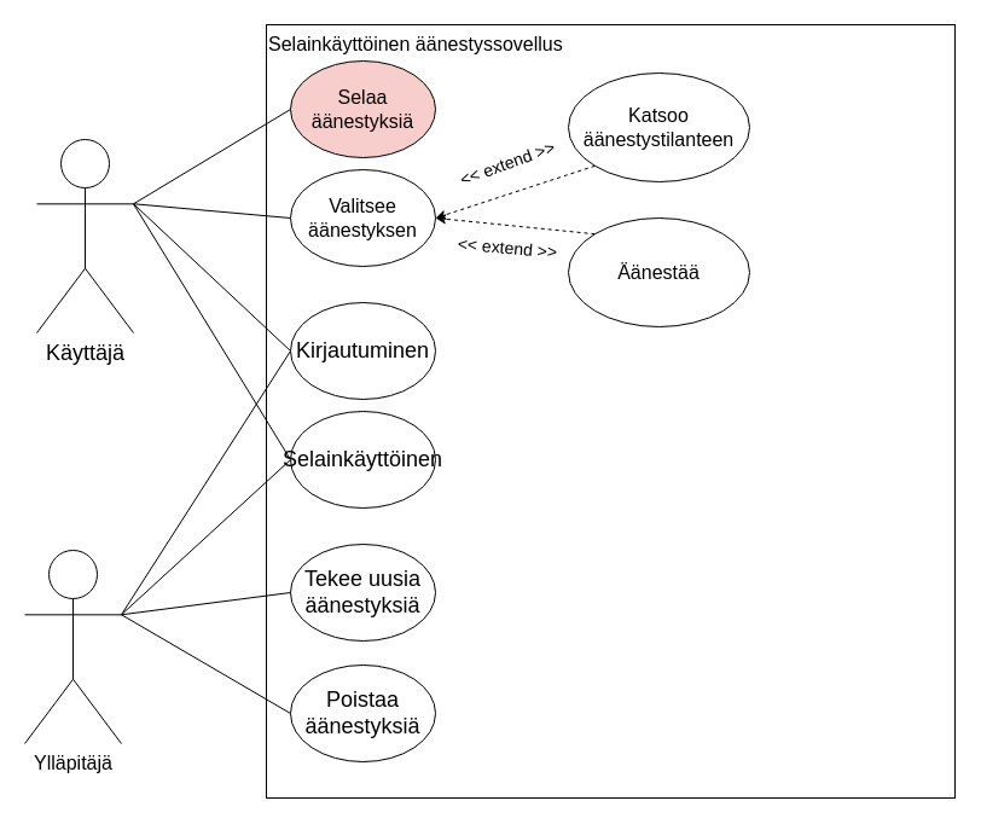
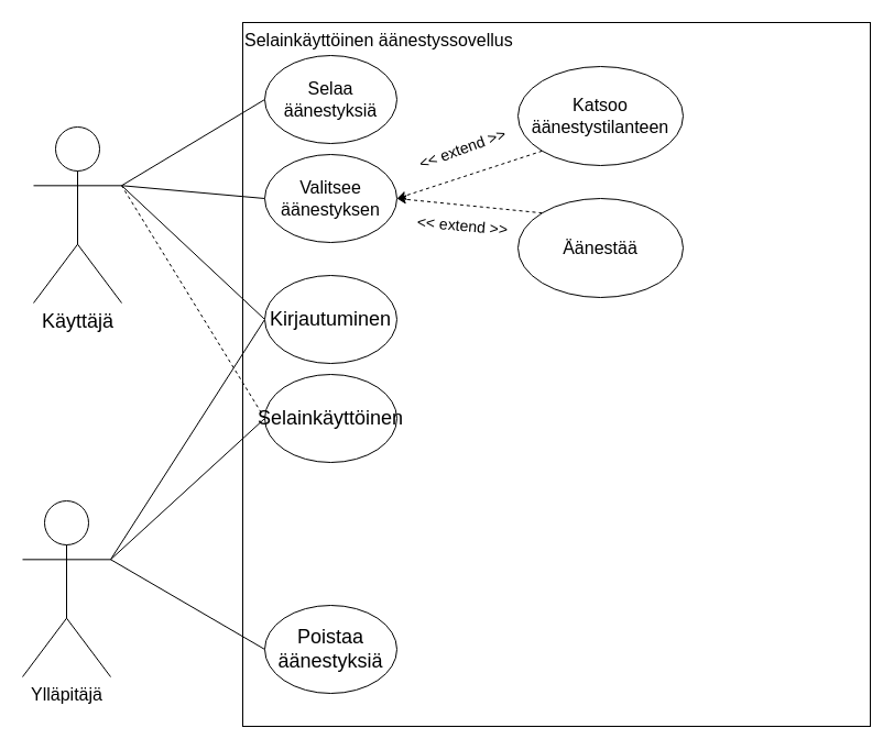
- <mxCell id="8" value="&lt;font size=&quot;3&quot;&gt;Selaa äänestyksiä&lt;/font&gt;" style="ellipse;whiteSpace=wrap;html=1;fillColor=#f8cecc;" parent="1" vertex="1"><mxGeometry x="240" y="50" width="120" height="80" as="geometry" /></mxCell>
+ <mxCell id="8" value="&lt;font size=&quot;3&quot;&gt;Selaa äänestyksiä&lt;/font&gt;" style="ellipse;whiteSpace=wrap;html=1;" parent="1" vertex="1"><mxGeometry x="240" y="50" width="120" height="80" as="geometry" /></mxCell>
- <mxCell id="25" style="rounded=0;orthogonalLoop=1;jettySize=auto;html=1;exitX=0;exitY=0.5;exitDx=0;exitDy=0;entryX=1;entryY=0.333;entryDx=0;entryDy=0;entryPerimeter=0;endArrow=none;endFill=0;" parent="1" source="26" target="4" edge="1"><mxGeometry relative="1" as="geometry" /></mxCell>
+ <mxCell id="25" style="rounded=0;orthogonalLoop=1;jettySize=auto;html=1;exitX=0;exitY=0.5;exitDx=0;exitDy=0;entryX=1;entryY=0.333;entryDx=0;entryDy=0;entryPerimeter=0;endArrow=none;endFill=0;dashed=1;" parent="1" source="26" target="4" edge="1"><mxGeometry relative="1" as="geometry" /></mxCell>
- <mxCell id="20" value="&lt;font style=&quot;font-size: 18px;&quot;&gt;Tekee uusia äänestyksiä&lt;/font&gt;" style="ellipse;whiteSpace=wrap;html=1;" parent="1" vertex="1"><mxGeometry x="240" y="450" width="120" height="80" as="geometry" /></mxCell>
- <mxCell id="19" style="rounded=0;orthogonalLoop=1;jettySize=auto;html=1;exitX=0;exitY=0.5;exitDx=0;exitDy=0;entryX=1;entryY=0.333;entryDx=0;entryDy=0;entryPerimeter=0;endArrow=none;endFill=0;" parent="1" source="20" target="6" edge="1"><mxGeometry relative="1" as="geometry" /></mxCell>
